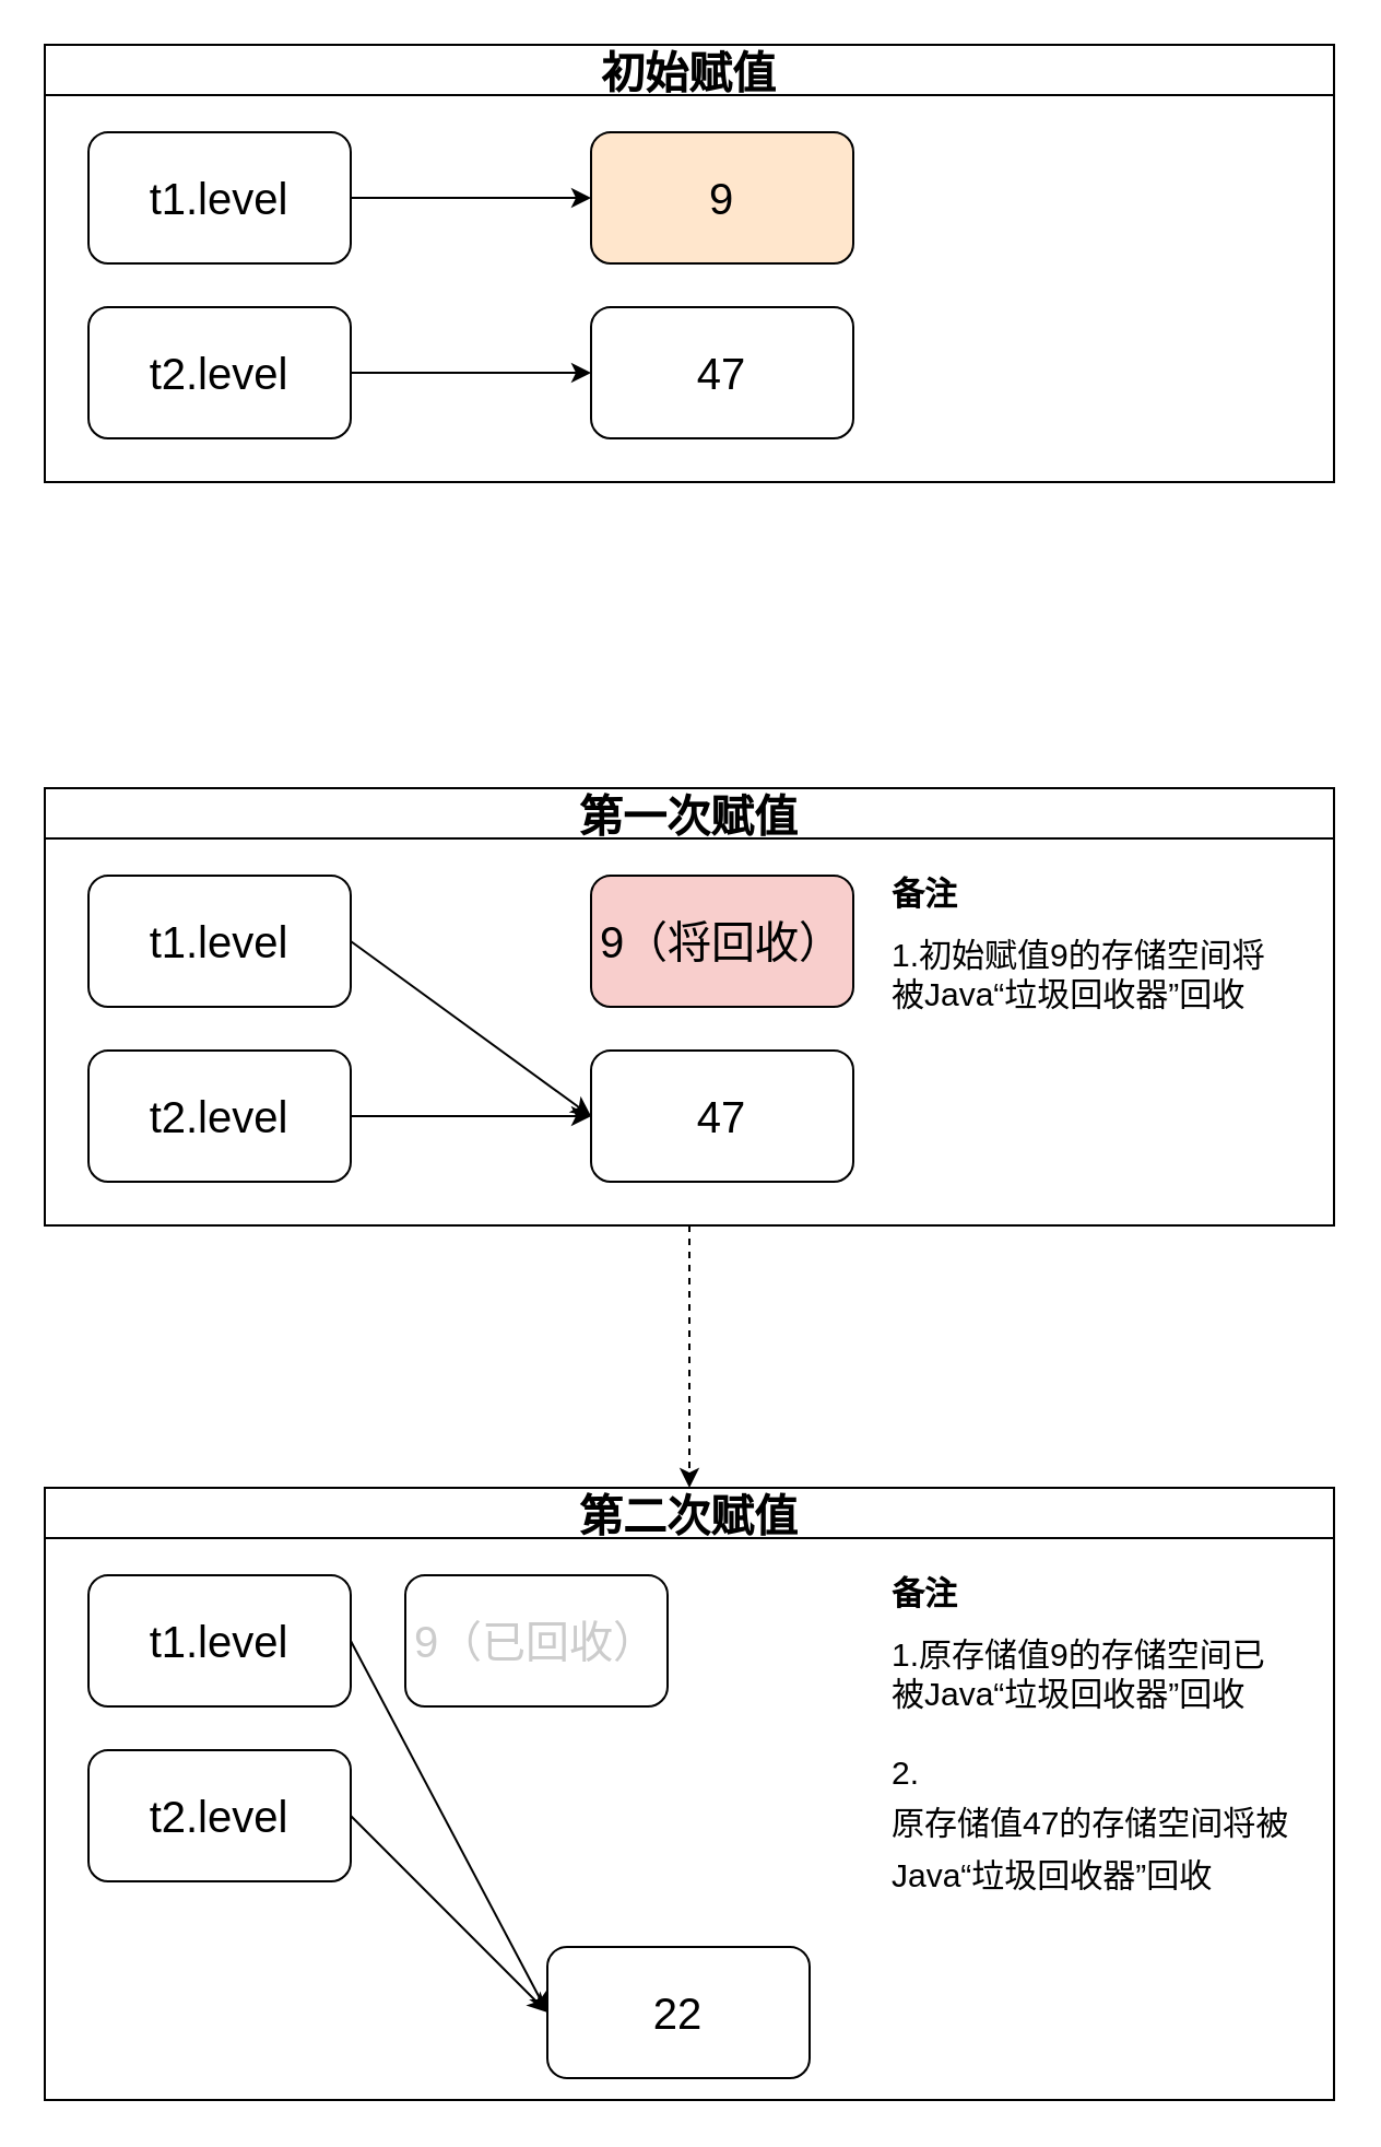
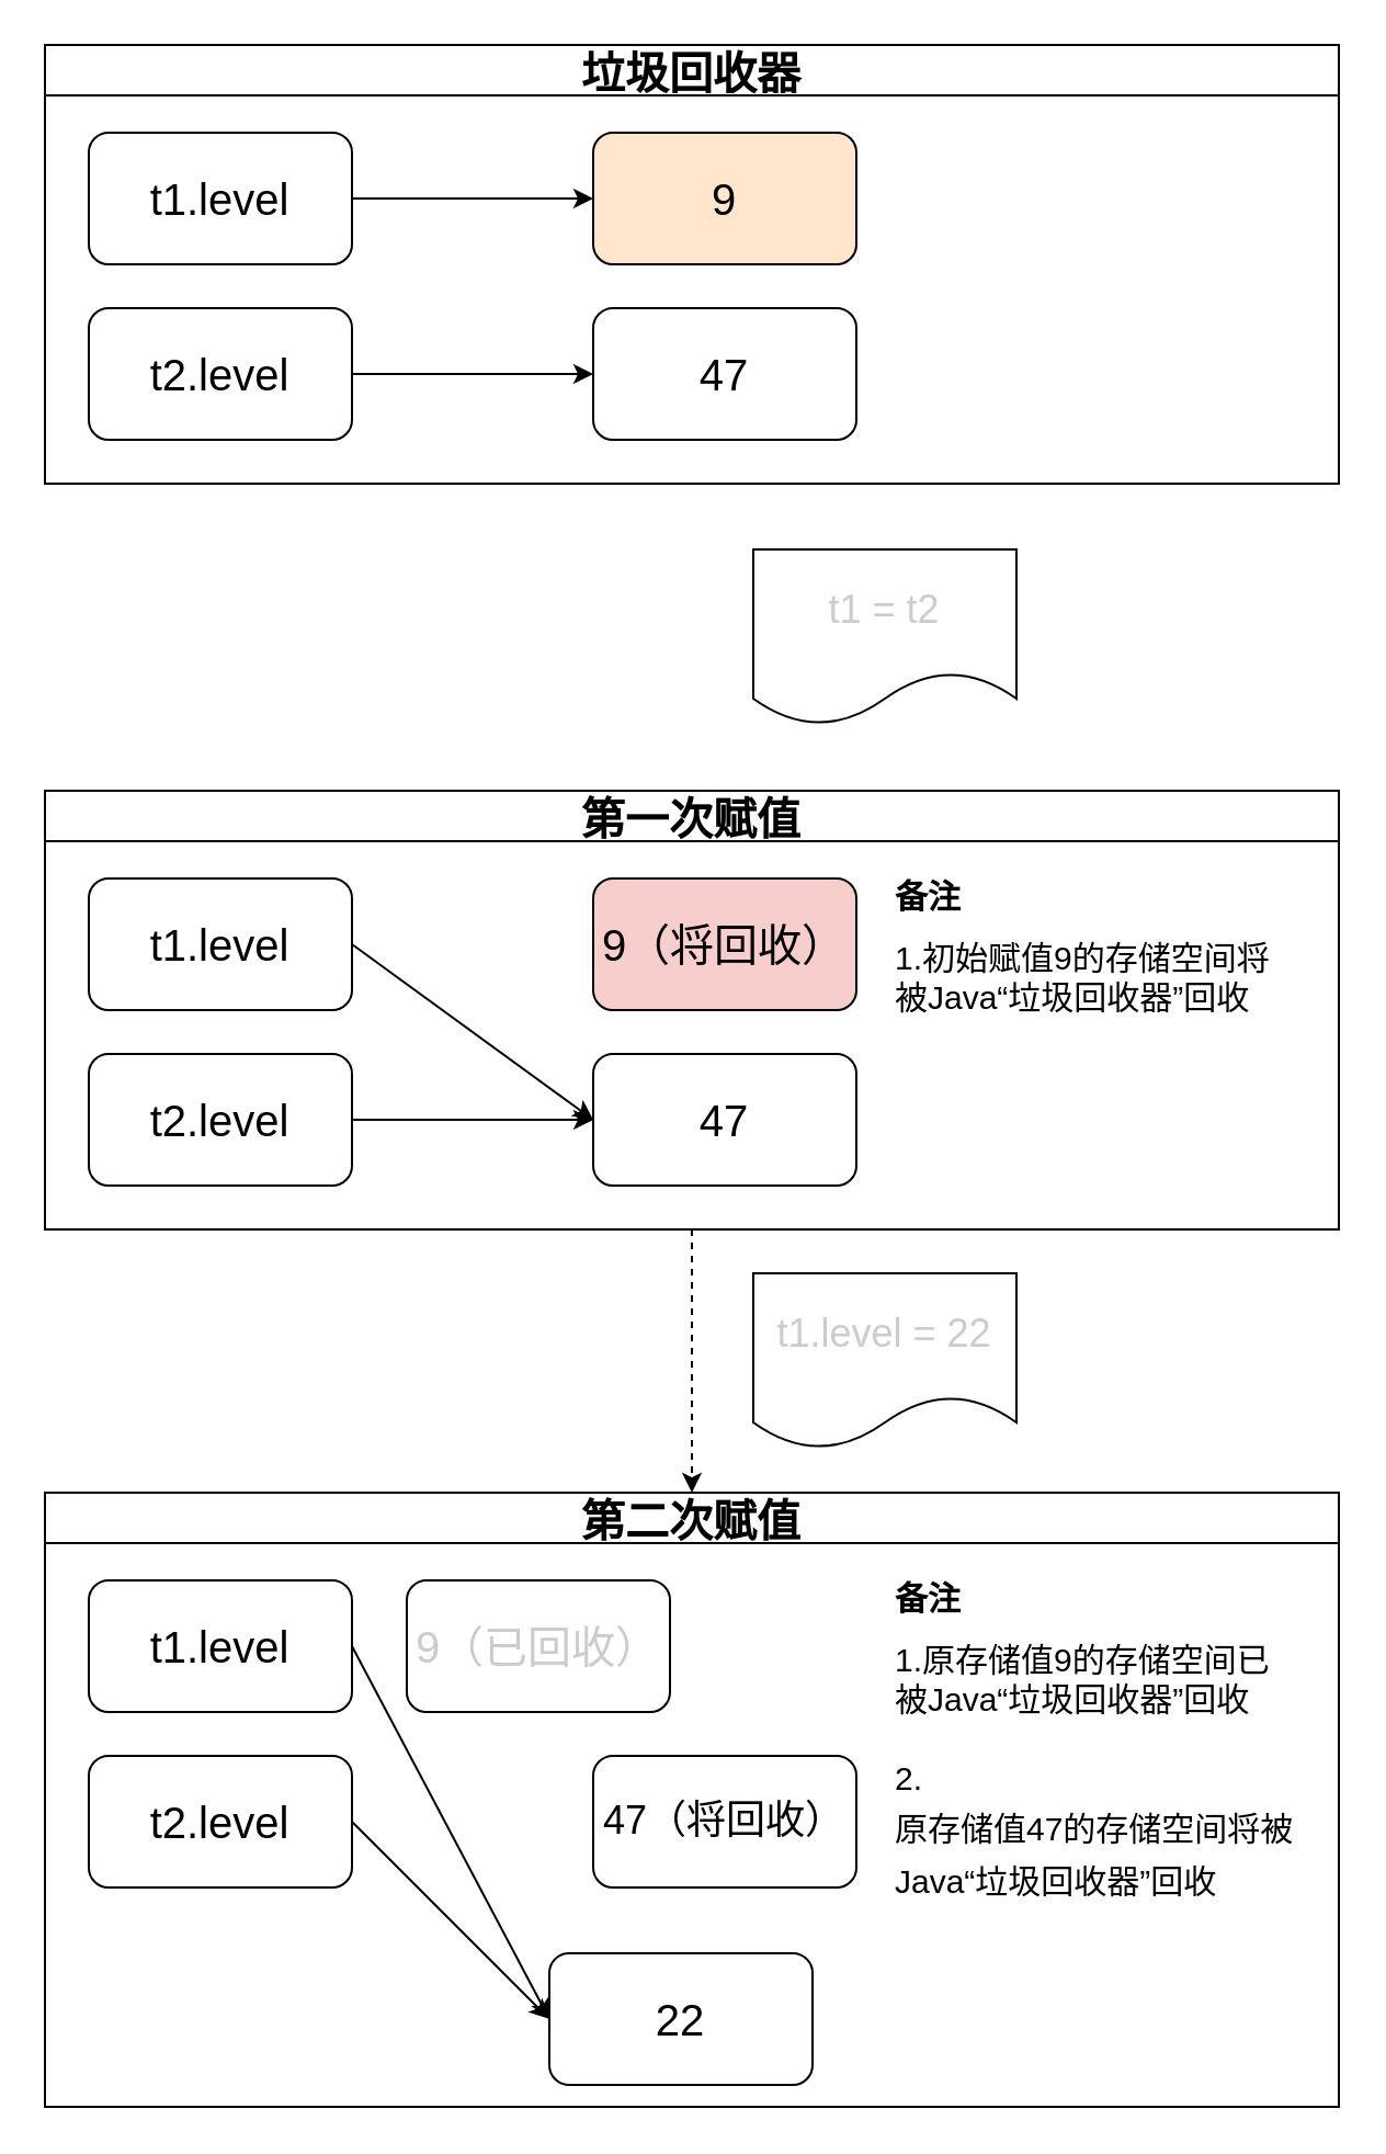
- <mxCell id="2" value="初始赋值" style="swimlane;fontSize=20;" vertex="1" parent="1"><mxGeometry x="20" y="20" width="590" height="200" as="geometry" /></mxCell>
+ <mxCell id="2" value="垃圾回收器" style="swimlane;fontSize=20;" vertex="1" parent="1"><mxGeometry x="20" y="20" width="590" height="200" as="geometry" /></mxCell>
+ <mxCell id="27" value="t1 = t2" style="shape=document;whiteSpace=wrap;html=1;boundedLbl=1;fontSize=18;fontColor=#CCCCCC;" vertex="1" parent="1"><mxGeometry x="343" y="250" width="120" height="80" as="geometry" /></mxCell>
+ <mxCell id="28" value="t1.level = 22" style="shape=document;whiteSpace=wrap;html=1;boundedLbl=1;fontSize=18;fontColor=#CCCCCC;" vertex="1" parent="1"><mxGeometry x="343" y="580" width="120" height="80" as="geometry" /></mxCell>
+ <mxCell id="24" value="47（将回收）" style="rounded=1;whiteSpace=wrap;html=1;fontSize=18;" vertex="1" parent="18"><mxGeometry x="250" y="120" width="120" height="60" as="geometry" /></mxCell>
